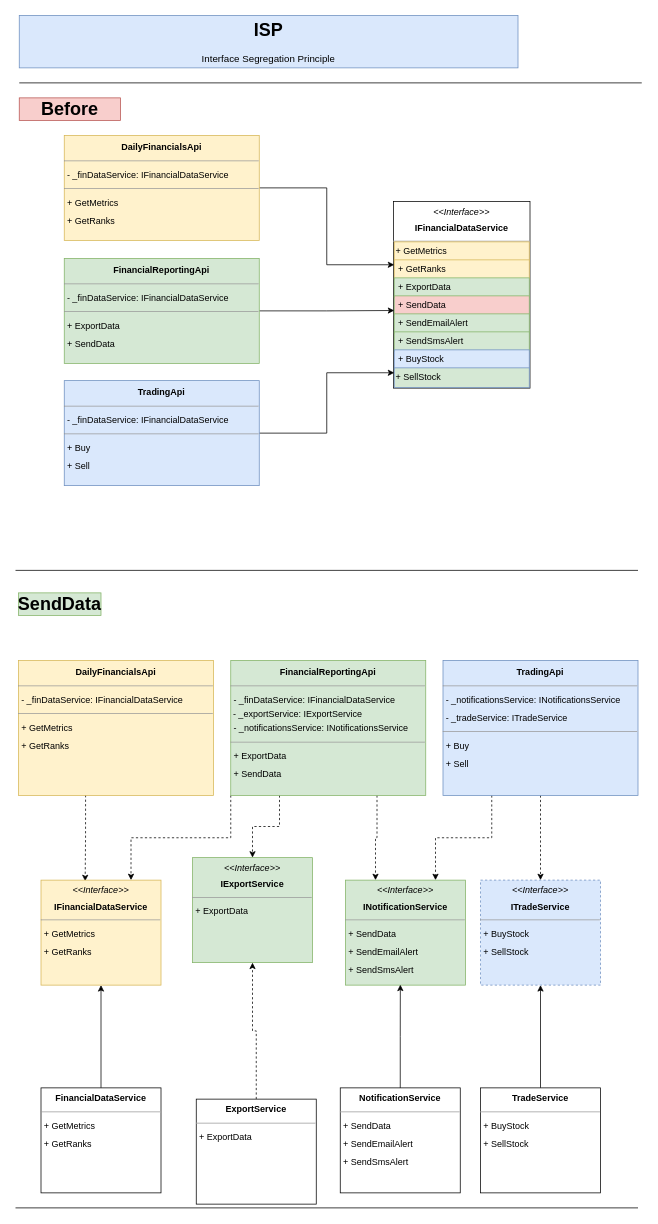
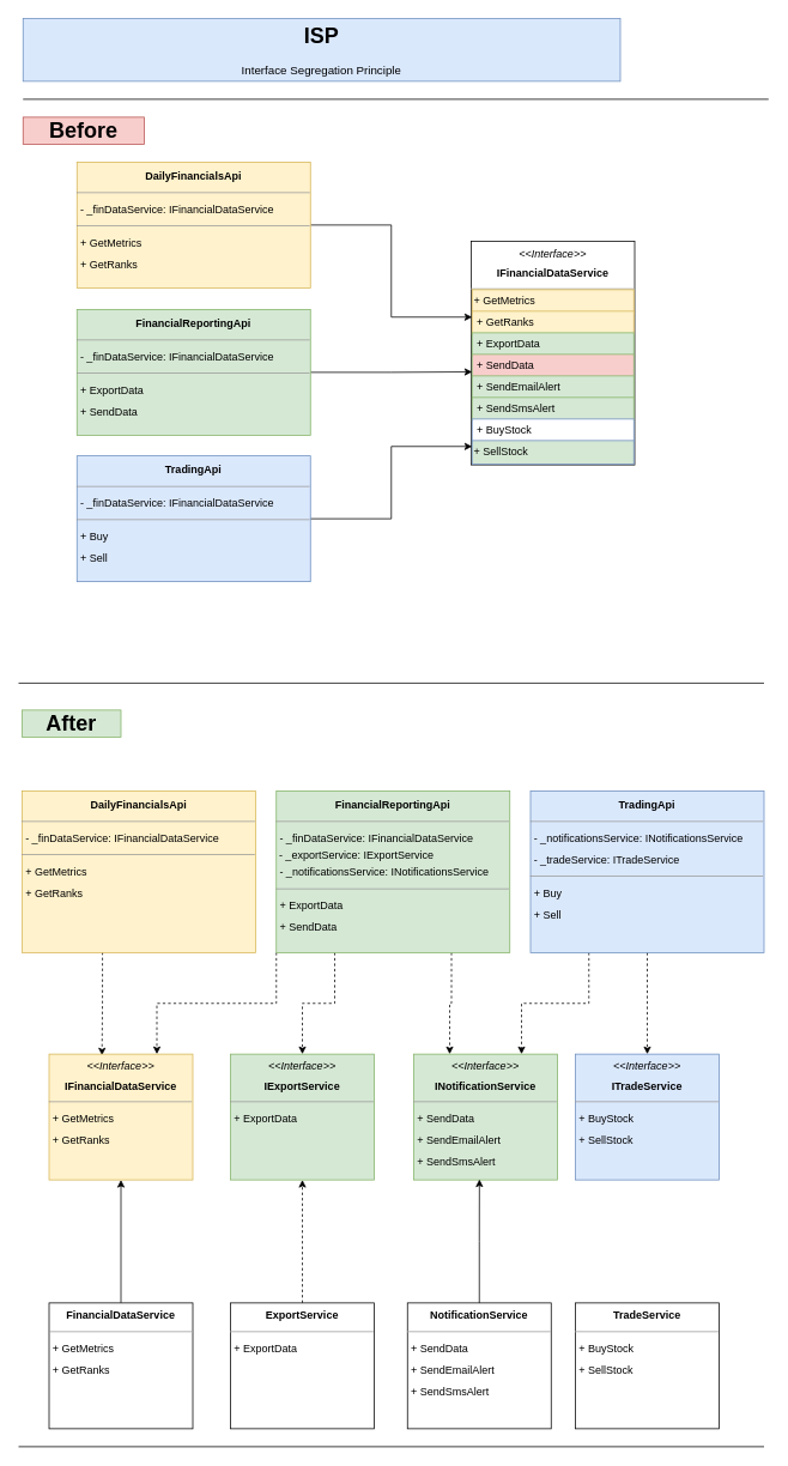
- <mxCell id="42" value="&amp;nbsp;+ BuyStock" style="rounded=0;whiteSpace=wrap;html=1;align=left;fillColor=#dae8fc;strokeColor=#6c8ebf;" vertex="1" parent="1"><mxGeometry x="525" y="466" width="180" height="26" as="geometry" /></mxCell>
+ <mxCell id="42" value="&amp;nbsp;+ BuyStock" style="rounded=0;whiteSpace=wrap;html=1;align=left;fillColor=#ffffff;strokeColor=#6c8ebf;" vertex="1" parent="1"><mxGeometry x="525" y="466" width="180" height="26" as="geometry" /></mxCell>
- <mxCell id="4" value="&lt;h1&gt;SendData&lt;/h1&gt;" style="text;html=1;strokeColor=#82b366;fillColor=#d5e8d4;align=center;verticalAlign=middle;whiteSpace=wrap;rounded=0;" parent="1" vertex="1"><mxGeometry x="24" y="790" width="110" height="30" as="geometry" /></mxCell>
+ <mxCell id="4" value="&lt;h1&gt;After&lt;/h1&gt;" style="text;html=1;strokeColor=#82b366;fillColor=#d5e8d4;align=center;verticalAlign=middle;whiteSpace=wrap;rounded=0;" parent="1" vertex="1"><mxGeometry x="24" y="790" width="110" height="30" as="geometry" /></mxCell>
- <mxCell id="25" value="&lt;p style=&quot;margin: 4px 0px 0px; text-align: center; line-height: 180%;&quot;&gt;&lt;i&gt;&amp;lt;&amp;lt;Interface&amp;gt;&amp;gt;&lt;/i&gt;&lt;br&gt;&lt;b&gt;IExportService&lt;/b&gt;&lt;br&gt;&lt;/p&gt;&lt;hr style=&quot;line-height: 180%;&quot; size=&quot;1&quot;&gt;&lt;p style=&quot;margin: 0px 0px 0px 4px; line-height: 180%;&quot;&gt;&lt;/p&gt;&lt;p style=&quot;border-color: var(--border-color); margin: 0px 0px 0px 4px; line-height: 24px;&quot;&gt;&lt;span style=&quot;background-color: initial;&quot;&gt;+ ExportData&lt;/span&gt;&lt;br&gt;&lt;/p&gt;&lt;p style=&quot;border-color: var(--border-color); margin: 0px 0px 0px 4px; line-height: 24px;&quot;&gt;&lt;br&gt;&lt;/p&gt;" style="verticalAlign=top;align=left;overflow=fill;fontSize=12;fontFamily=Helvetica;html=1;whiteSpace=wrap;fillColor=#d5e8d4;strokeColor=#82b366;" parent="1" vertex="1"><mxGeometry x="256" y="1143" width="160" height="140" as="geometry" /></mxCell>
+ <mxCell id="25" value="&lt;p style=&quot;margin: 4px 0px 0px; text-align: center; line-height: 180%;&quot;&gt;&lt;i&gt;&amp;lt;&amp;lt;Interface&amp;gt;&amp;gt;&lt;/i&gt;&lt;br&gt;&lt;b&gt;IExportService&lt;/b&gt;&lt;br&gt;&lt;/p&gt;&lt;hr style=&quot;line-height: 180%;&quot; size=&quot;1&quot;&gt;&lt;p style=&quot;margin: 0px 0px 0px 4px; line-height: 180%;&quot;&gt;&lt;/p&gt;&lt;p style=&quot;border-color: var(--border-color); margin: 0px 0px 0px 4px; line-height: 24px;&quot;&gt;&lt;span style=&quot;background-color: initial;&quot;&gt;+ ExportData&lt;/span&gt;&lt;br&gt;&lt;/p&gt;&lt;p style=&quot;border-color: var(--border-color); margin: 0px 0px 0px 4px; line-height: 24px;&quot;&gt;&lt;br&gt;&lt;/p&gt;" style="verticalAlign=top;align=left;overflow=fill;fontSize=12;fontFamily=Helvetica;html=1;whiteSpace=wrap;fillColor=#d5e8d4;strokeColor=#82b366;" parent="1" vertex="1"><mxGeometry x="256" y="1173" width="160" height="140" as="geometry" /></mxCell>
- <mxCell id="24" value="&lt;p style=&quot;margin: 4px 0px 0px; text-align: center; line-height: 180%;&quot;&gt;&lt;i&gt;&amp;lt;&amp;lt;Interface&amp;gt;&amp;gt;&lt;/i&gt;&lt;br&gt;&lt;b&gt;ITradeService&lt;/b&gt;&lt;br&gt;&lt;/p&gt;&lt;hr style=&quot;line-height: 180%;&quot; size=&quot;1&quot;&gt;&lt;p style=&quot;margin: 0px 0px 0px 4px; line-height: 180%;&quot;&gt;&lt;/p&gt;&lt;p style=&quot;border-color: var(--border-color); margin: 0px 0px 0px 4px; line-height: 24px;&quot;&gt;&lt;span style=&quot;background-color: initial;&quot;&gt;+ BuyStock&lt;/span&gt;&lt;br&gt;&lt;/p&gt;&lt;p style=&quot;border-color: var(--border-color); margin: 0px 0px 0px 4px; line-height: 24px;&quot;&gt;&lt;span style=&quot;border-color: var(--border-color); background-color: initial;&quot;&gt;+ SellStock&lt;/span&gt;&lt;/p&gt;" style="verticalAlign=top;align=left;overflow=fill;fontSize=12;fontFamily=Helvetica;html=1;whiteSpace=wrap;fillColor=#dae8fc;strokeColor=#6c8ebf;dashed=1;" parent="1" vertex="1"><mxGeometry x="640" y="1173" width="160" height="140" as="geometry" /></mxCell>
+ <mxCell id="24" value="&lt;p style=&quot;margin: 4px 0px 0px; text-align: center; line-height: 180%;&quot;&gt;&lt;i&gt;&amp;lt;&amp;lt;Interface&amp;gt;&amp;gt;&lt;/i&gt;&lt;br&gt;&lt;b&gt;ITradeService&lt;/b&gt;&lt;br&gt;&lt;/p&gt;&lt;hr style=&quot;line-height: 180%;&quot; size=&quot;1&quot;&gt;&lt;p style=&quot;margin: 0px 0px 0px 4px; line-height: 180%;&quot;&gt;&lt;/p&gt;&lt;p style=&quot;border-color: var(--border-color); margin: 0px 0px 0px 4px; line-height: 24px;&quot;&gt;&lt;span style=&quot;background-color: initial;&quot;&gt;+ BuyStock&lt;/span&gt;&lt;br&gt;&lt;/p&gt;&lt;p style=&quot;border-color: var(--border-color); margin: 0px 0px 0px 4px; line-height: 24px;&quot;&gt;&lt;span style=&quot;border-color: var(--border-color); background-color: initial;&quot;&gt;+ SellStock&lt;/span&gt;&lt;/p&gt;" style="verticalAlign=top;align=left;overflow=fill;fontSize=12;fontFamily=Helvetica;html=1;whiteSpace=wrap;fillColor=#dae8fc;strokeColor=#6c8ebf;" parent="1" vertex="1"><mxGeometry x="640" y="1173" width="160" height="140" as="geometry" /></mxCell>
- <mxCell id="9" style="edgeStyle=orthogonalEdgeStyle;rounded=0;orthogonalLoop=1;jettySize=auto;html=1;entryX=0.5;entryY=1;entryDx=0;entryDy=0;" parent="1" source="10" target="24" edge="1"><mxGeometry relative="1" as="geometry" /></mxCell>
- <mxCell id="12" value="&lt;p style=&quot;margin: 4px 0px 0px; text-align: center; line-height: 180%;&quot;&gt;&lt;b&gt;ExportService&lt;/b&gt;&lt;br&gt;&lt;/p&gt;&lt;hr style=&quot;line-height: 180%;&quot; size=&quot;1&quot;&gt;&lt;p style=&quot;margin: 0px 0px 0px 4px; line-height: 180%;&quot;&gt;&lt;/p&gt;&lt;p style=&quot;border-color: var(--border-color); margin: 0px 0px 0px 4px; line-height: 24px;&quot;&gt;&lt;span style=&quot;background-color: initial;&quot;&gt;+ ExportData&lt;/span&gt;&lt;br&gt;&lt;/p&gt;&lt;p style=&quot;border-color: var(--border-color); margin: 0px 0px 0px 4px; line-height: 24px;&quot;&gt;&lt;br&gt;&lt;/p&gt;" style="verticalAlign=top;align=left;overflow=fill;fontSize=12;fontFamily=Helvetica;html=1;whiteSpace=wrap;" parent="1" vertex="1"><mxGeometry x="261" y="1465" width="160" height="140" as="geometry" /></mxCell>
+ <mxCell id="12" value="&lt;p style=&quot;margin: 4px 0px 0px; text-align: center; line-height: 180%;&quot;&gt;&lt;b&gt;ExportService&lt;/b&gt;&lt;br&gt;&lt;/p&gt;&lt;hr style=&quot;line-height: 180%;&quot; size=&quot;1&quot;&gt;&lt;p style=&quot;margin: 0px 0px 0px 4px; line-height: 180%;&quot;&gt;&lt;/p&gt;&lt;p style=&quot;border-color: var(--border-color); margin: 0px 0px 0px 4px; line-height: 24px;&quot;&gt;&lt;span style=&quot;background-color: initial;&quot;&gt;+ ExportData&lt;/span&gt;&lt;br&gt;&lt;/p&gt;&lt;p style=&quot;border-color: var(--border-color); margin: 0px 0px 0px 4px; line-height: 24px;&quot;&gt;&lt;br&gt;&lt;/p&gt;" style="verticalAlign=top;align=left;overflow=fill;fontSize=12;fontFamily=Helvetica;html=1;whiteSpace=wrap;" parent="1" vertex="1"><mxGeometry x="256" y="1450" width="160" height="140" as="geometry" /></mxCell>
